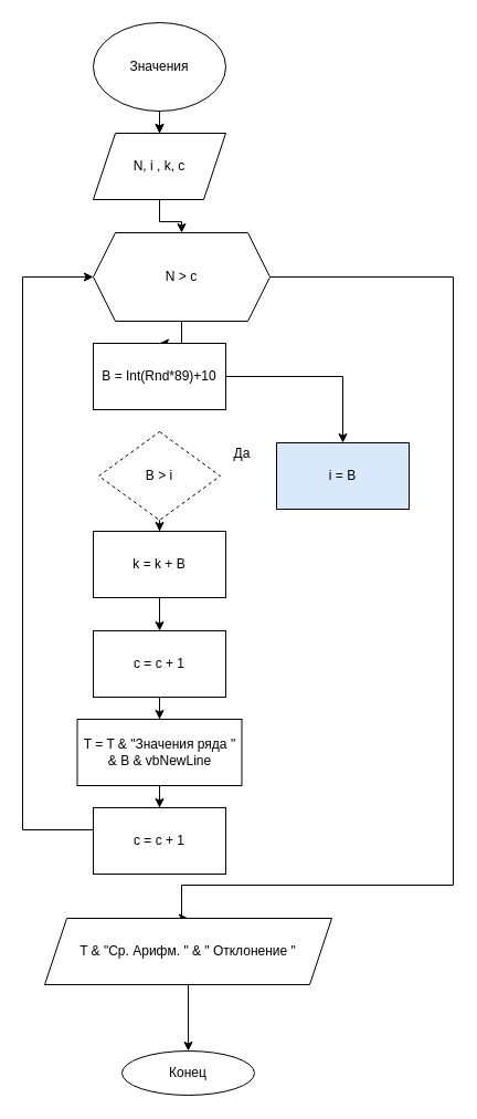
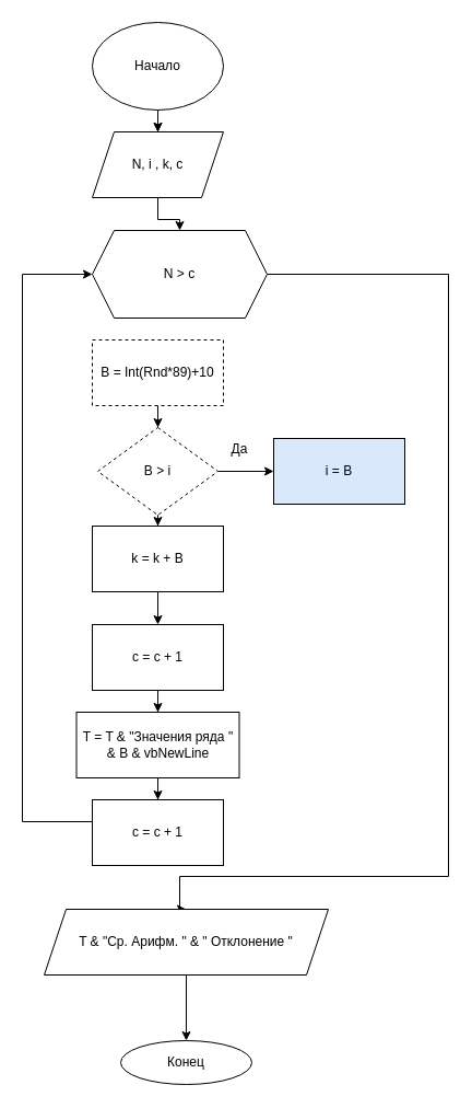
- <mxCell id="7" value="Значения" style="ellipse;whiteSpace=wrap;html=1;" parent="1" vertex="1"><mxGeometry x="84" width="120" height="80" as="geometry" y="20" /></mxCell>
+ <mxCell id="7" value="Начало" style="ellipse;whiteSpace=wrap;html=1;" parent="1" vertex="1"><mxGeometry x="84" width="120" height="80" as="geometry" y="20" /></mxCell>
- <mxCell id="2" style="edgeStyle=orthogonalEdgeStyle;rounded=0;orthogonalLoop=1;jettySize=auto;html=1;" parent="1" source="4" target="11" edge="1"><mxGeometry relative="1" as="geometry"><mxPoint x="150" y="350" as="targetPoint" /></mxGeometry></mxCell>
- <mxCell id="11" value="B = Int(Rnd*89)+10" style="rounded=0;whiteSpace=wrap;html=1;" parent="1" vertex="1"><mxGeometry x="84" y="310" width="120" height="60" as="geometry" /></mxCell>
+ <mxCell id="11" value="B = Int(Rnd*89)+10" style="rounded=0;whiteSpace=wrap;html=1;dashed=1;" parent="1" vertex="1"><mxGeometry x="84" y="310" width="120" height="60" as="geometry" /></mxCell>
- <mxCell id="10" style="edgeStyle=orthogonalEdgeStyle;rounded=0;orthogonalLoop=1;jettySize=auto;html=1;" parent="1" source="11" target="19" edge="1"><mxGeometry relative="1" as="geometry"><mxPoint x="144" y="390" as="targetPoint" /></mxGeometry></mxCell>
+ <mxCell id="10" style="edgeStyle=orthogonalEdgeStyle;rounded=0;orthogonalLoop=1;jettySize=auto;html=1;" parent="1" source="11" target="17" edge="1"><mxGeometry relative="1" as="geometry"><mxPoint x="144" y="390" as="targetPoint" /></mxGeometry></mxCell>
+ <mxCell id="15" style="edgeStyle=orthogonalEdgeStyle;rounded=0;orthogonalLoop=1;jettySize=auto;html=1;entryX=0;entryY=0.5;entryDx=0;entryDy=0;" parent="1" source="17" edge="1" target="19"><mxGeometry relative="1" as="geometry"><mxPoint x="250" y="440" as="targetPoint" /></mxGeometry></mxCell>
